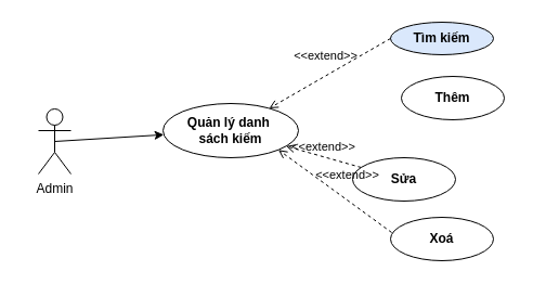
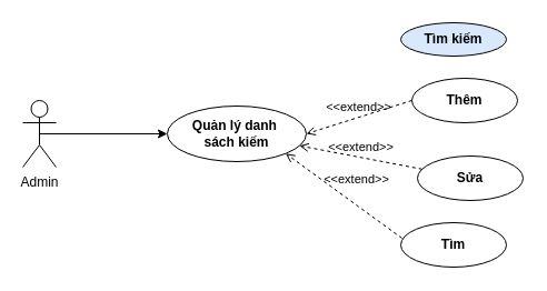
- <mxCell id="9" value="&amp;lt;&amp;lt;extend&amp;gt;&amp;gt;" style="html=1;verticalAlign=bottom;labelBackgroundColor=none;endArrow=open;endFill=0;dashed=1;exitX=0;exitY=0.5;exitDx=0;exitDy=0;" parent="1" source="5" target="3" edge="1"><mxGeometry x="-0.002" y="-8" width="160" relative="1" as="geometry"><mxPoint x="210" y="70" as="sourcePoint" /><mxPoint x="370" y="70" as="targetPoint" /><mxPoint x="-1" as="offset" /></mxGeometry></mxCell>
+ <mxCell id="10" value="&amp;lt;&amp;lt;extend&amp;gt;&amp;gt;" style="html=1;verticalAlign=bottom;labelBackgroundColor=none;endArrow=open;endFill=0;dashed=1;entryX=1;entryY=0.5;entryDx=0;entryDy=0;exitX=0;exitY=0.5;exitDx=0;exitDy=0;" parent="1" source="8" target="3" edge="1"><mxGeometry width="160" relative="1" as="geometry"><mxPoint x="380" y="90" as="sourcePoint" /><mxPoint x="260" y="110" as="targetPoint" /></mxGeometry></mxCell>
- <mxCell id="2" value="Admin" style="shape=umlActor;verticalLabelPosition=bottom;verticalAlign=top;html=1;outlineConnect=0;" parent="1" vertex="1"><mxGeometry x="35" y="100" width="30" height="60" as="geometry" /></mxCell>
+ <mxCell id="2" value="Admin" style="shape=umlActor;verticalLabelPosition=bottom;verticalAlign=top;html=1;outlineConnect=0;" parent="1" vertex="1"><mxGeometry x="20" y="90" width="30" height="60" as="geometry" /></mxCell>
- <mxCell id="7" value="Sửa" style="ellipse;whiteSpace=wrap;html=1;fontStyle=1" parent="1" vertex="1"><mxGeometry x="325" y="145" width="95" height="40" as="geometry" /></mxCell>
+ <mxCell id="7" value="Sửa" style="ellipse;whiteSpace=wrap;html=1;fontStyle=1" parent="1" vertex="1"><mxGeometry x="375" y="140" width="95" height="40" as="geometry" /></mxCell>
- <mxCell id="6" value="Xoá" style="ellipse;whiteSpace=wrap;html=1;fontStyle=1" parent="1" vertex="1"><mxGeometry x="360" y="200" width="95" height="40" as="geometry" /></mxCell>
+ <mxCell id="6" value="Tìm" style="ellipse;whiteSpace=wrap;html=1;fontStyle=1" parent="1" vertex="1"><mxGeometry x="360" y="200" width="95" height="40" as="geometry" /></mxCell>
